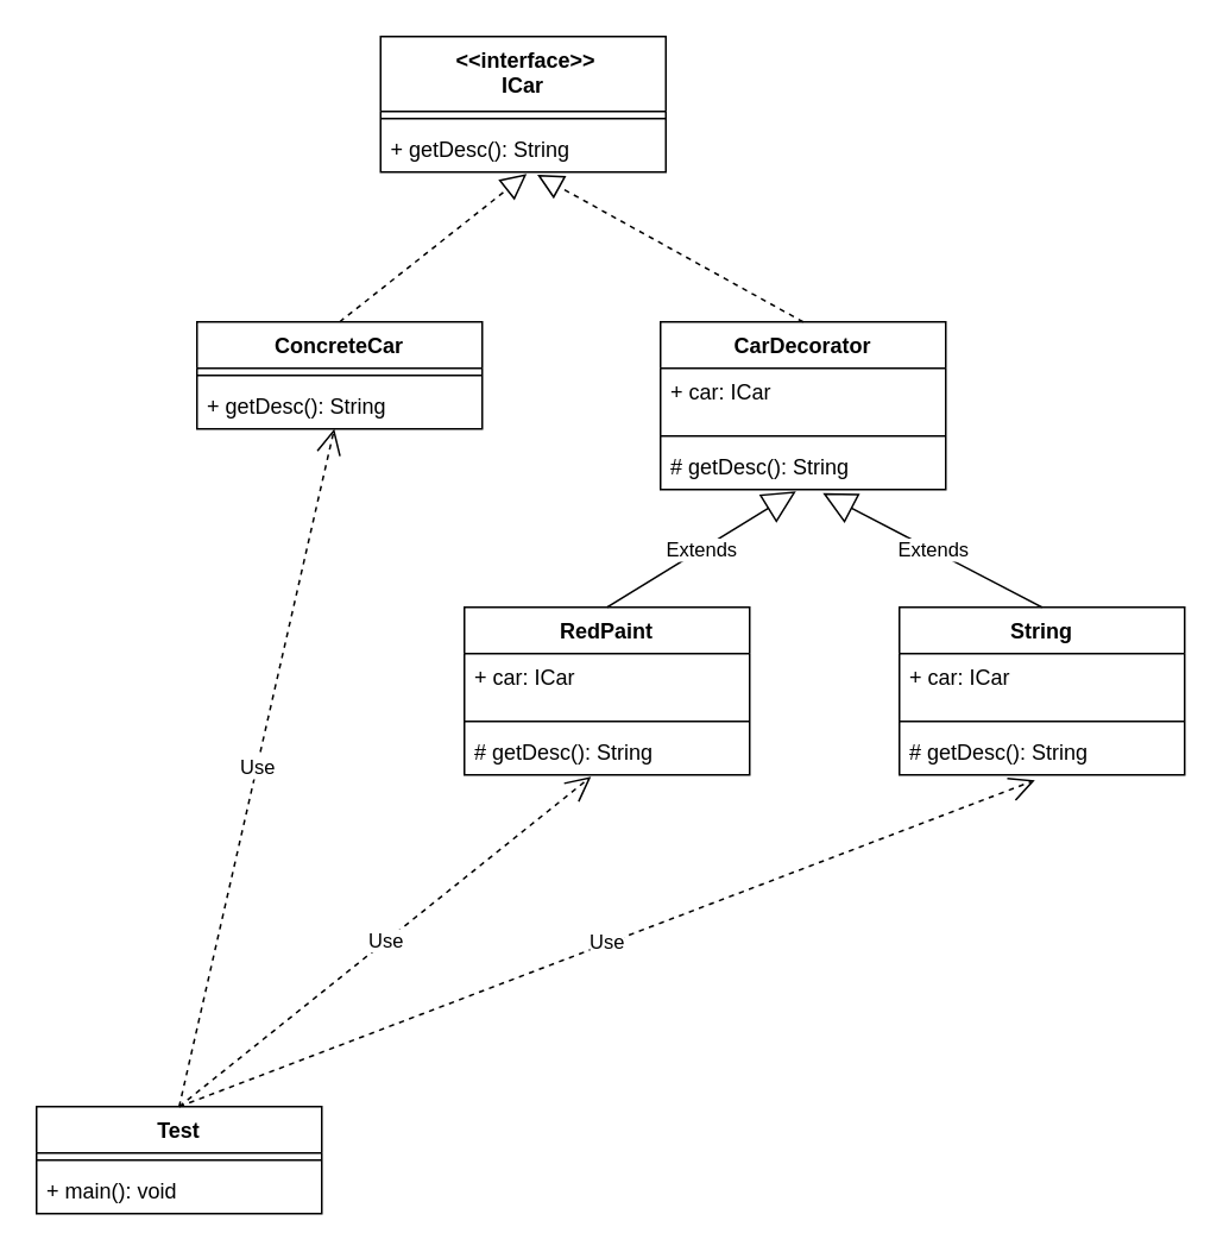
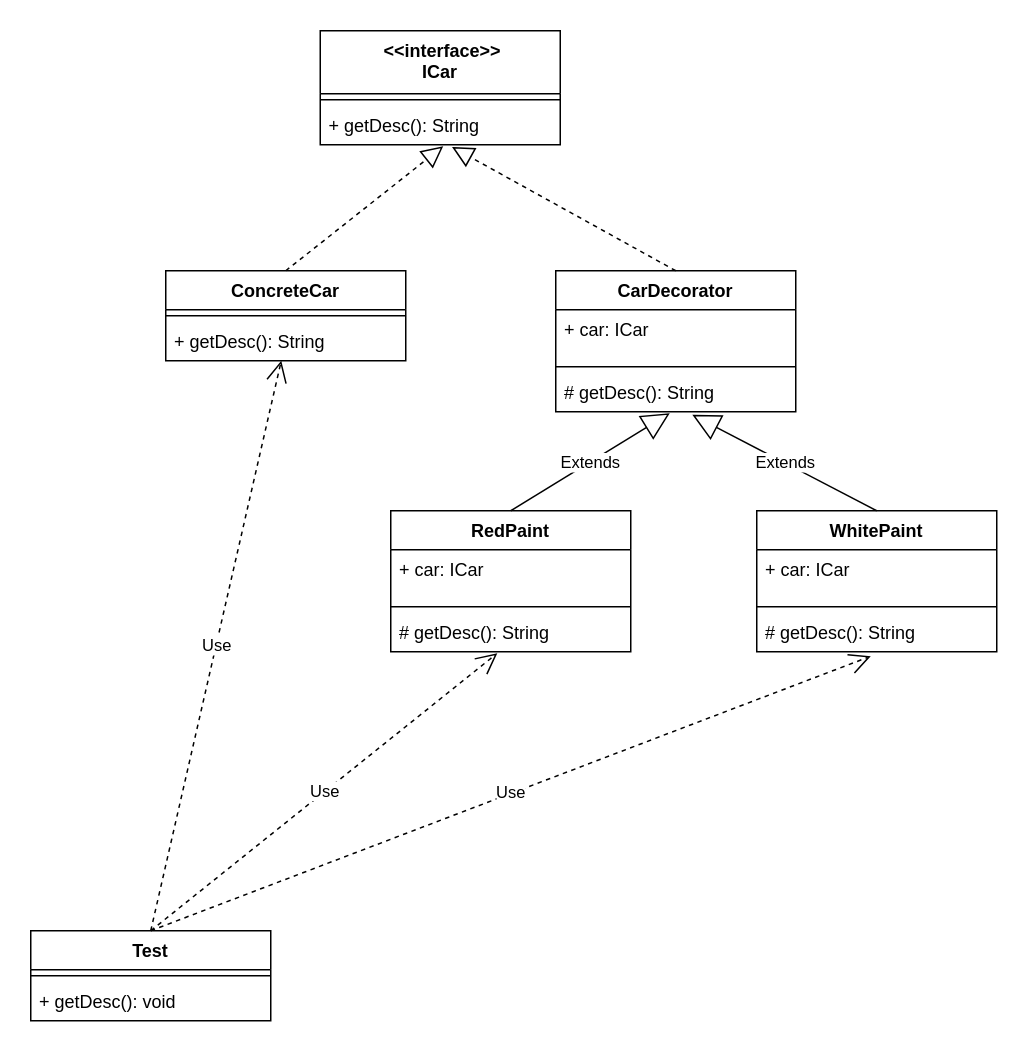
- <mxCell id="18" value="String" style="swimlane;fontStyle=1;align=center;verticalAlign=top;childLayout=stackLayout;horizontal=1;startSize=26;horizontalStack=0;resizeParent=1;resizeParentMax=0;resizeLast=0;collapsible=1;marginBottom=0;" vertex="1" parent="1"><mxGeometry x="504" y="340" width="160" height="94" as="geometry" /></mxCell>
+ <mxCell id="18" value="WhitePaint" style="swimlane;fontStyle=1;align=center;verticalAlign=top;childLayout=stackLayout;horizontal=1;startSize=26;horizontalStack=0;resizeParent=1;resizeParentMax=0;resizeLast=0;collapsible=1;marginBottom=0;" vertex="1" parent="1"><mxGeometry x="504" y="340" width="160" height="94" as="geometry" /></mxCell>
- <mxCell id="26" value="+ main(): void" style="text;strokeColor=none;fillColor=none;align=left;verticalAlign=top;spacingLeft=4;spacingRight=4;overflow=hidden;rotatable=0;points=[[0,0.5],[1,0.5]];portConstraint=eastwest;" vertex="1" parent="24"><mxGeometry y="34" width="160" height="26" as="geometry" /></mxCell>
+ <mxCell id="26" value="+ getDesc(): void" style="text;strokeColor=none;fillColor=none;align=left;verticalAlign=top;spacingLeft=4;spacingRight=4;overflow=hidden;rotatable=0;points=[[0,0.5],[1,0.5]];portConstraint=eastwest;" vertex="1" parent="24"><mxGeometry y="34" width="160" height="26" as="geometry" /></mxCell>
